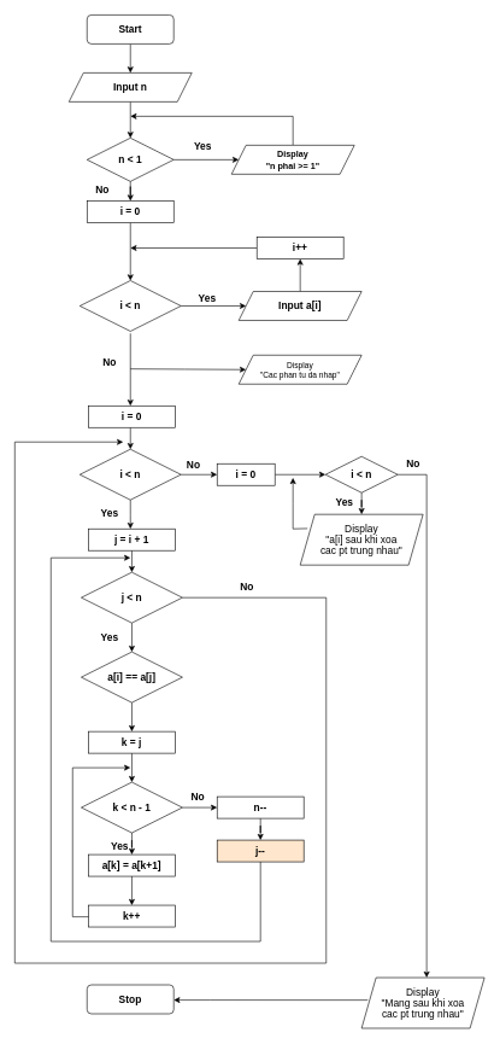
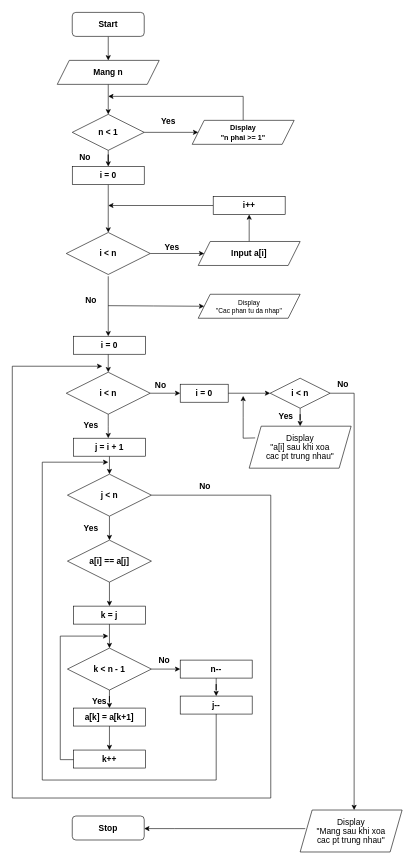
- <mxCell id="5" value="&lt;h3&gt;Input n&lt;/h3&gt;" style="shape=parallelogram;perimeter=parallelogramPerimeter;whiteSpace=wrap;html=1;fixedSize=1;" parent="1" vertex="1"><mxGeometry x="95" y="100" width="170" height="40" as="geometry" /></mxCell>
+ <mxCell id="5" value="&lt;h3&gt;Mang n&lt;/h3&gt;" style="shape=parallelogram;perimeter=parallelogramPerimeter;whiteSpace=wrap;html=1;fixedSize=1;" parent="1" vertex="1"><mxGeometry x="95" y="100" width="170" height="40" as="geometry" /></mxCell>
- <mxCell id="57" value="&lt;h3&gt;&lt;span style=&quot;font-size: 14px;&quot;&gt;j--&lt;/span&gt;&lt;/h3&gt;" style="rounded=0;whiteSpace=wrap;html=1;fillColor=#ffe6cc;" parent="1" vertex="1"><mxGeometry x="300" y="1160" width="120" height="30" as="geometry" /></mxCell>
+ <mxCell id="57" value="&lt;h3&gt;&lt;span style=&quot;font-size: 14px;&quot;&gt;j--&lt;/span&gt;&lt;/h3&gt;" style="rounded=0;whiteSpace=wrap;html=1;" parent="1" vertex="1"><mxGeometry x="300" y="1160" width="120" height="30" as="geometry" /></mxCell>
